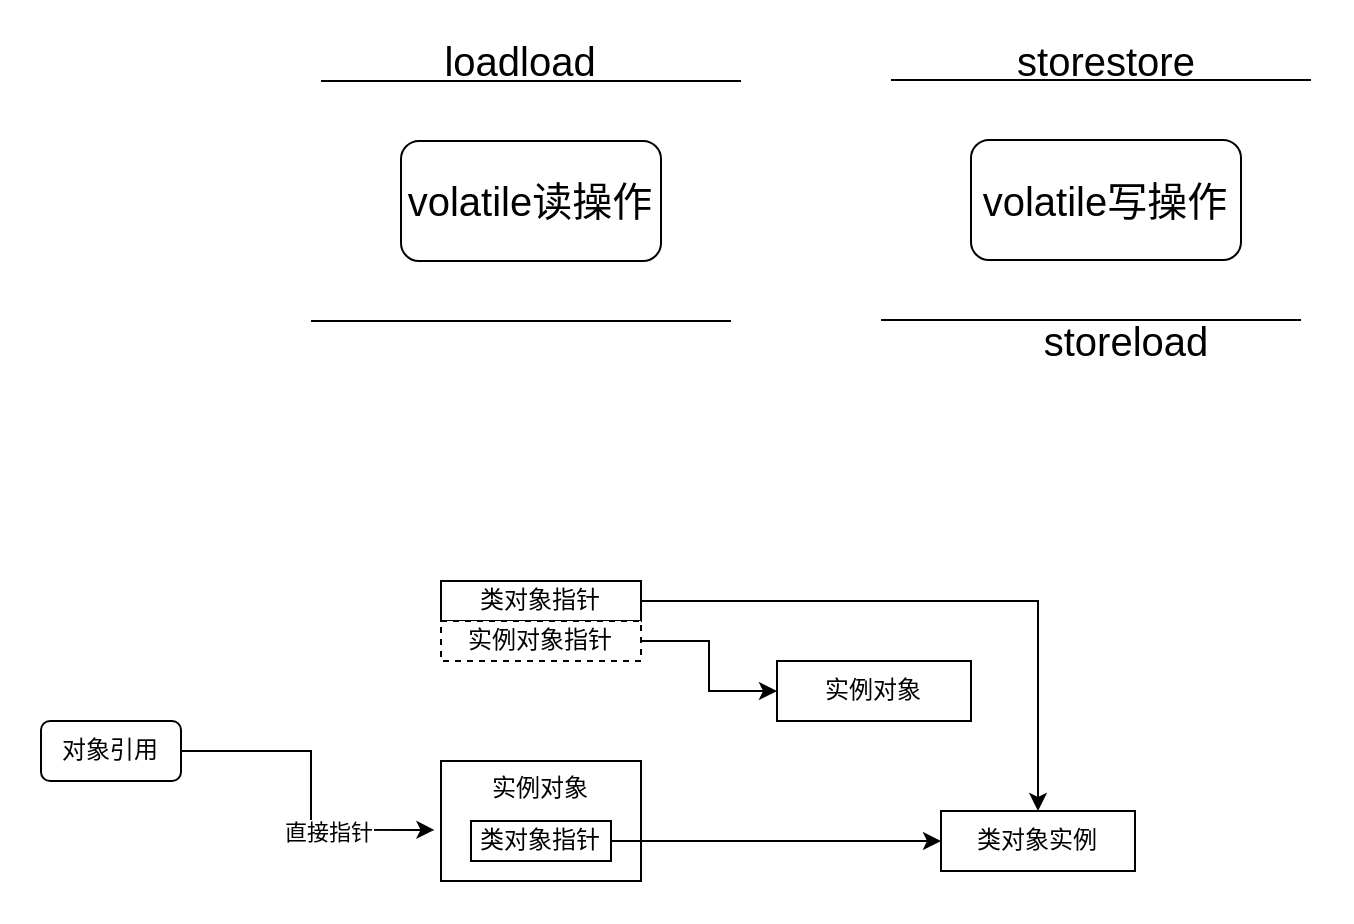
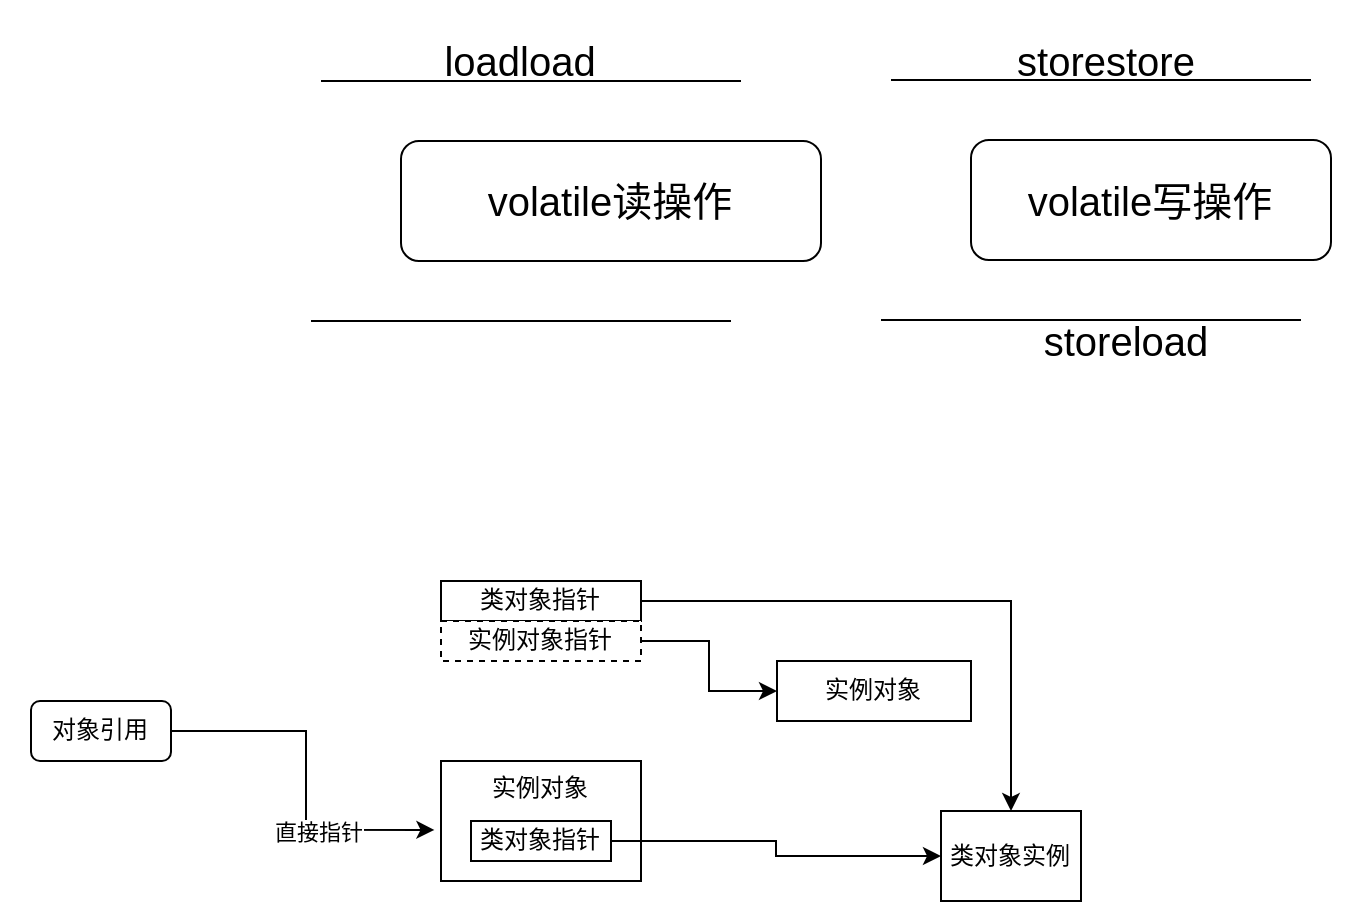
- <mxCell id="6" value="&lt;font style=&quot;font-size: 20px&quot;&gt;volatile写操作&lt;/font&gt;" style="rounded=1;whiteSpace=wrap;html=1;" vertex="1" parent="1"><mxGeometry x="485" y="69.5" width="135" height="60" as="geometry" /></mxCell>
+ <mxCell id="6" value="&lt;font style=&quot;font-size: 20px&quot;&gt;volatile写操作&lt;/font&gt;" style="rounded=1;whiteSpace=wrap;html=1;" vertex="1" parent="1"><mxGeometry x="485" y="69.5" width="180" height="60" as="geometry" /></mxCell>
- <mxCell id="3" value="&lt;font style=&quot;font-size: 20px&quot;&gt;volatile读操作&lt;/font&gt;" style="rounded=1;whiteSpace=wrap;html=1;" vertex="1" parent="1"><mxGeometry x="200" y="70" width="130" height="60" as="geometry" /></mxCell>
+ <mxCell id="3" value="&lt;font style=&quot;font-size: 20px&quot;&gt;volatile读操作&lt;/font&gt;" style="rounded=1;whiteSpace=wrap;html=1;" vertex="1" parent="1"><mxGeometry x="200" y="70" width="210" height="60" as="geometry" /></mxCell>
- <mxCell id="17" value="对象引用" style="rounded=1;whiteSpace=wrap;html=1;" vertex="1" parent="1"><mxGeometry x="20" y="360" width="70" height="30" as="geometry" /></mxCell>
+ <mxCell id="17" value="对象引用" style="rounded=1;whiteSpace=wrap;html=1;" vertex="1" parent="1"><mxGeometry x="15" y="350" width="70" height="30" as="geometry" /></mxCell>
- <mxCell id="21" value="类对象实例" style="rounded=0;whiteSpace=wrap;html=1;align=center;" vertex="1" parent="1"><mxGeometry x="470" y="405" width="97" height="30" as="geometry" /></mxCell>
+ <mxCell id="21" value="类对象实例" style="rounded=0;whiteSpace=wrap;html=1;align=center;" vertex="1" parent="1"><mxGeometry x="470" y="405" width="70" height="45" as="geometry" /></mxCell>
